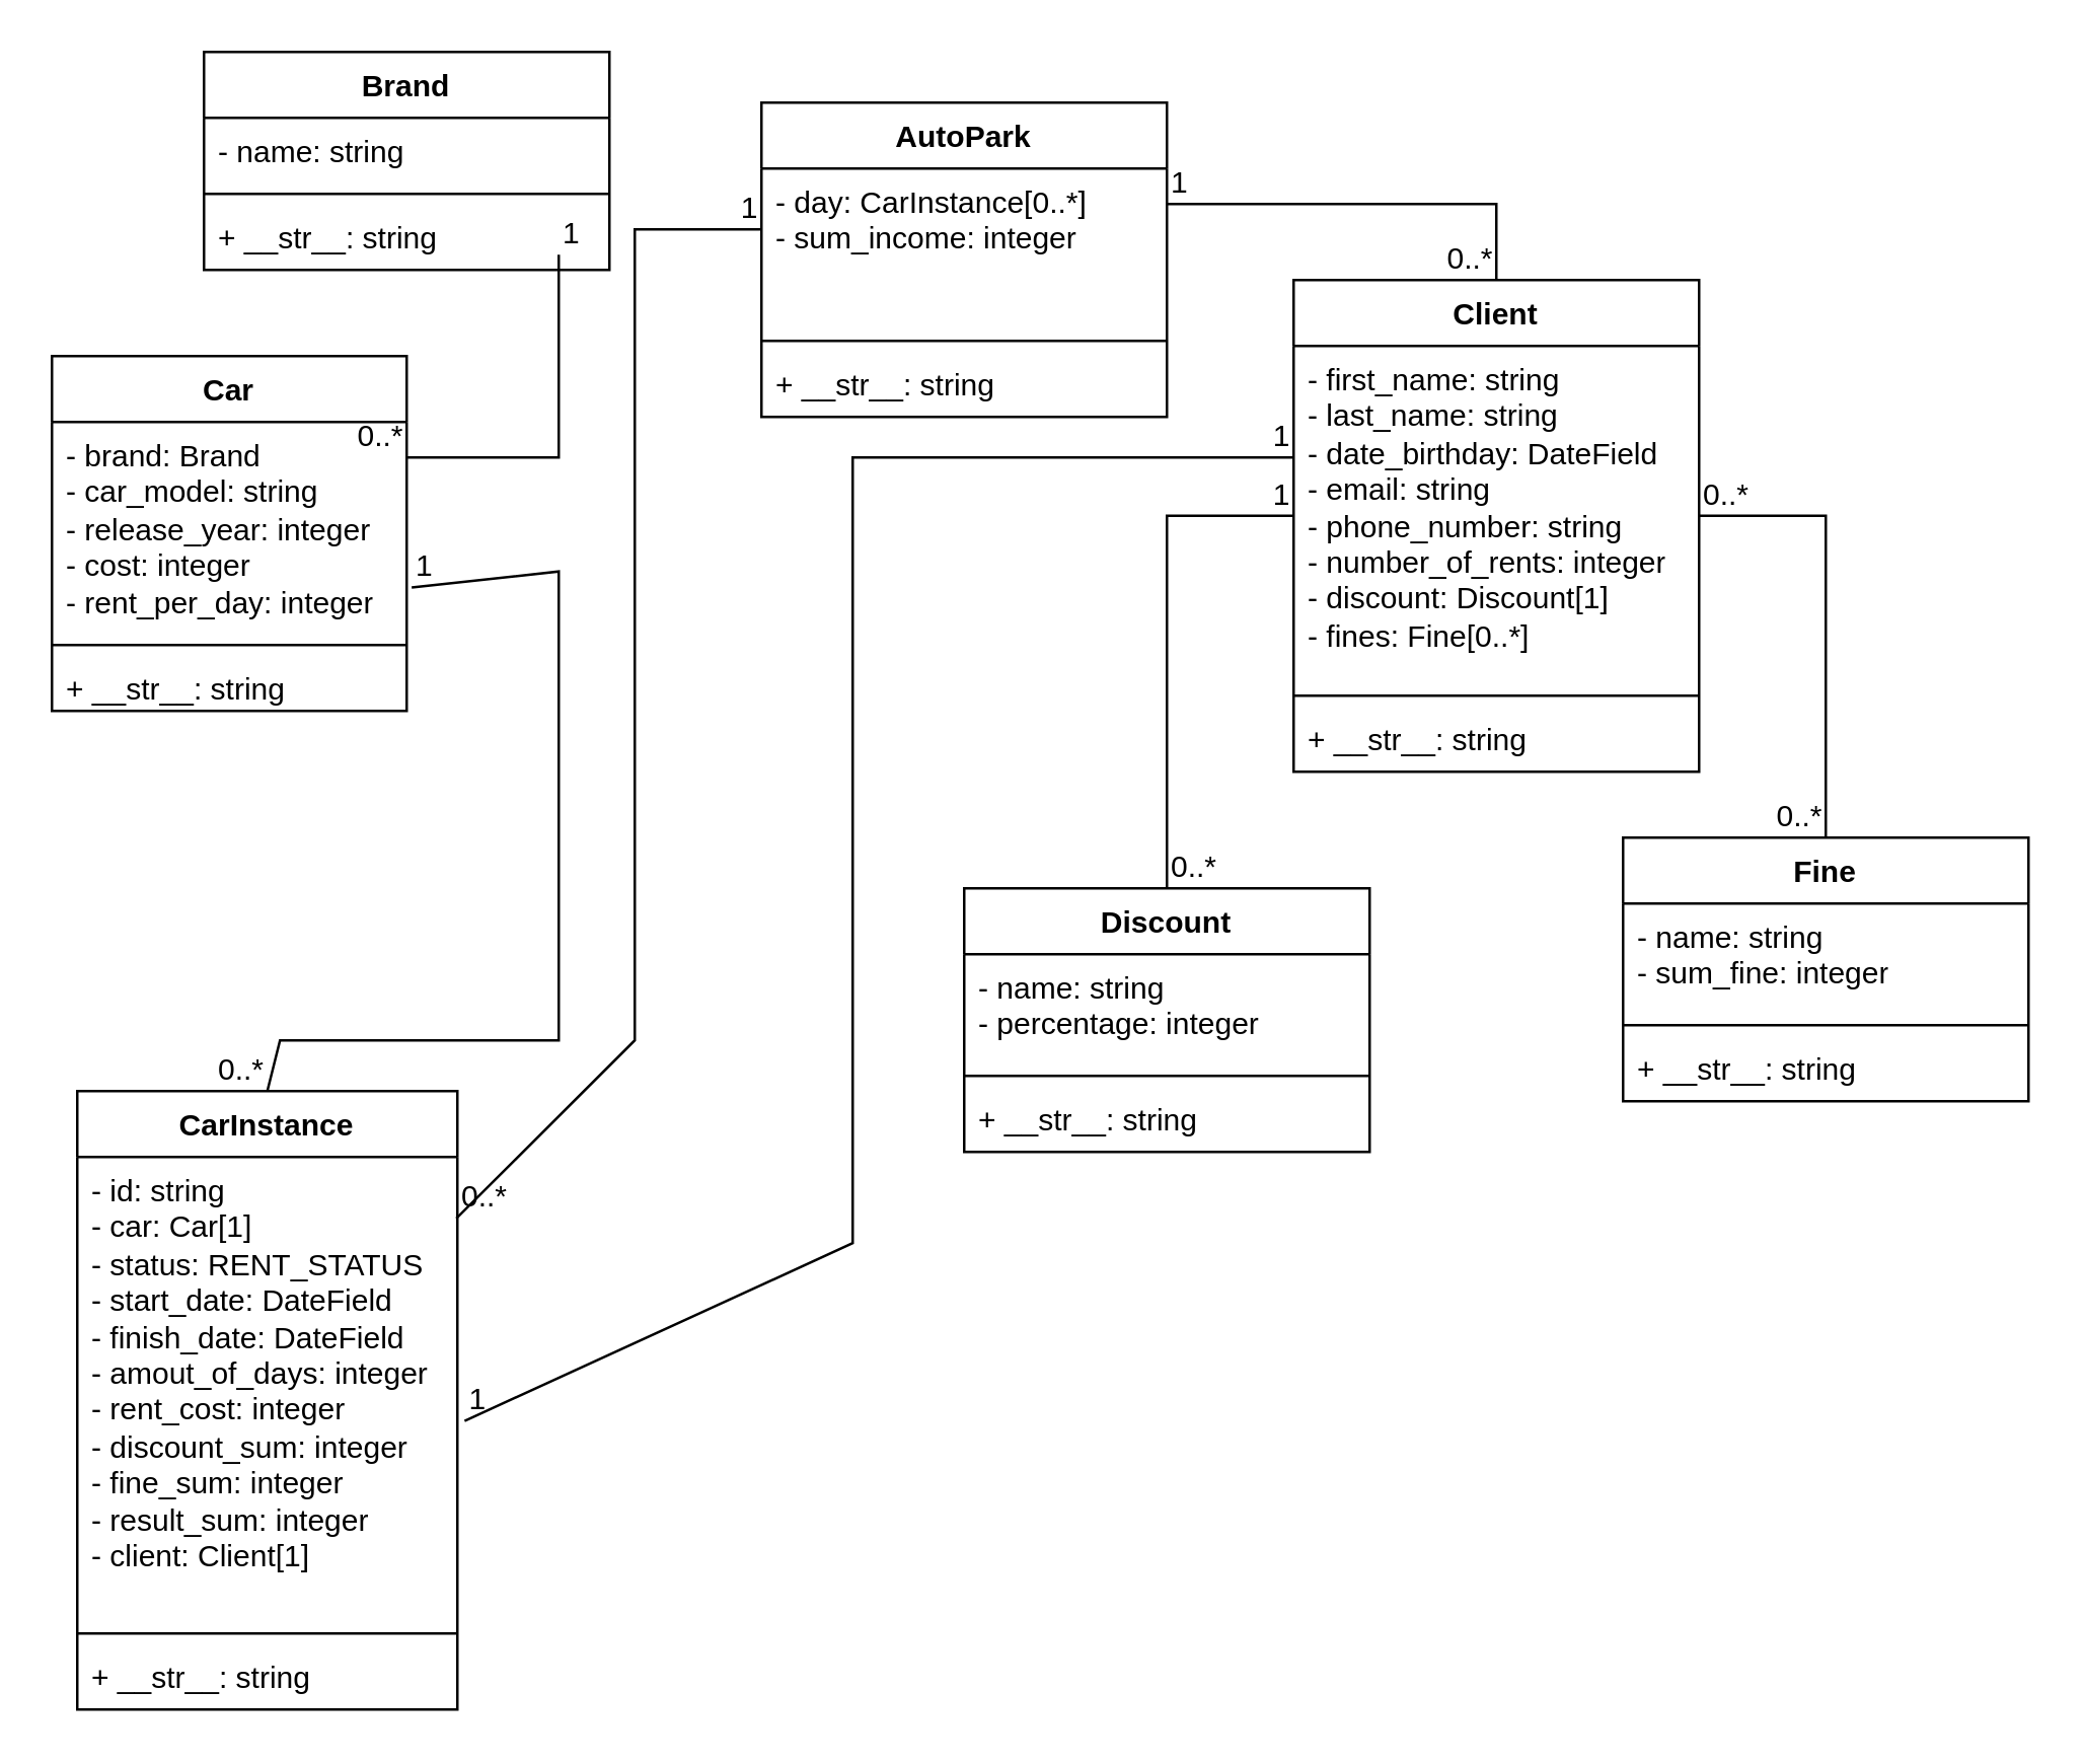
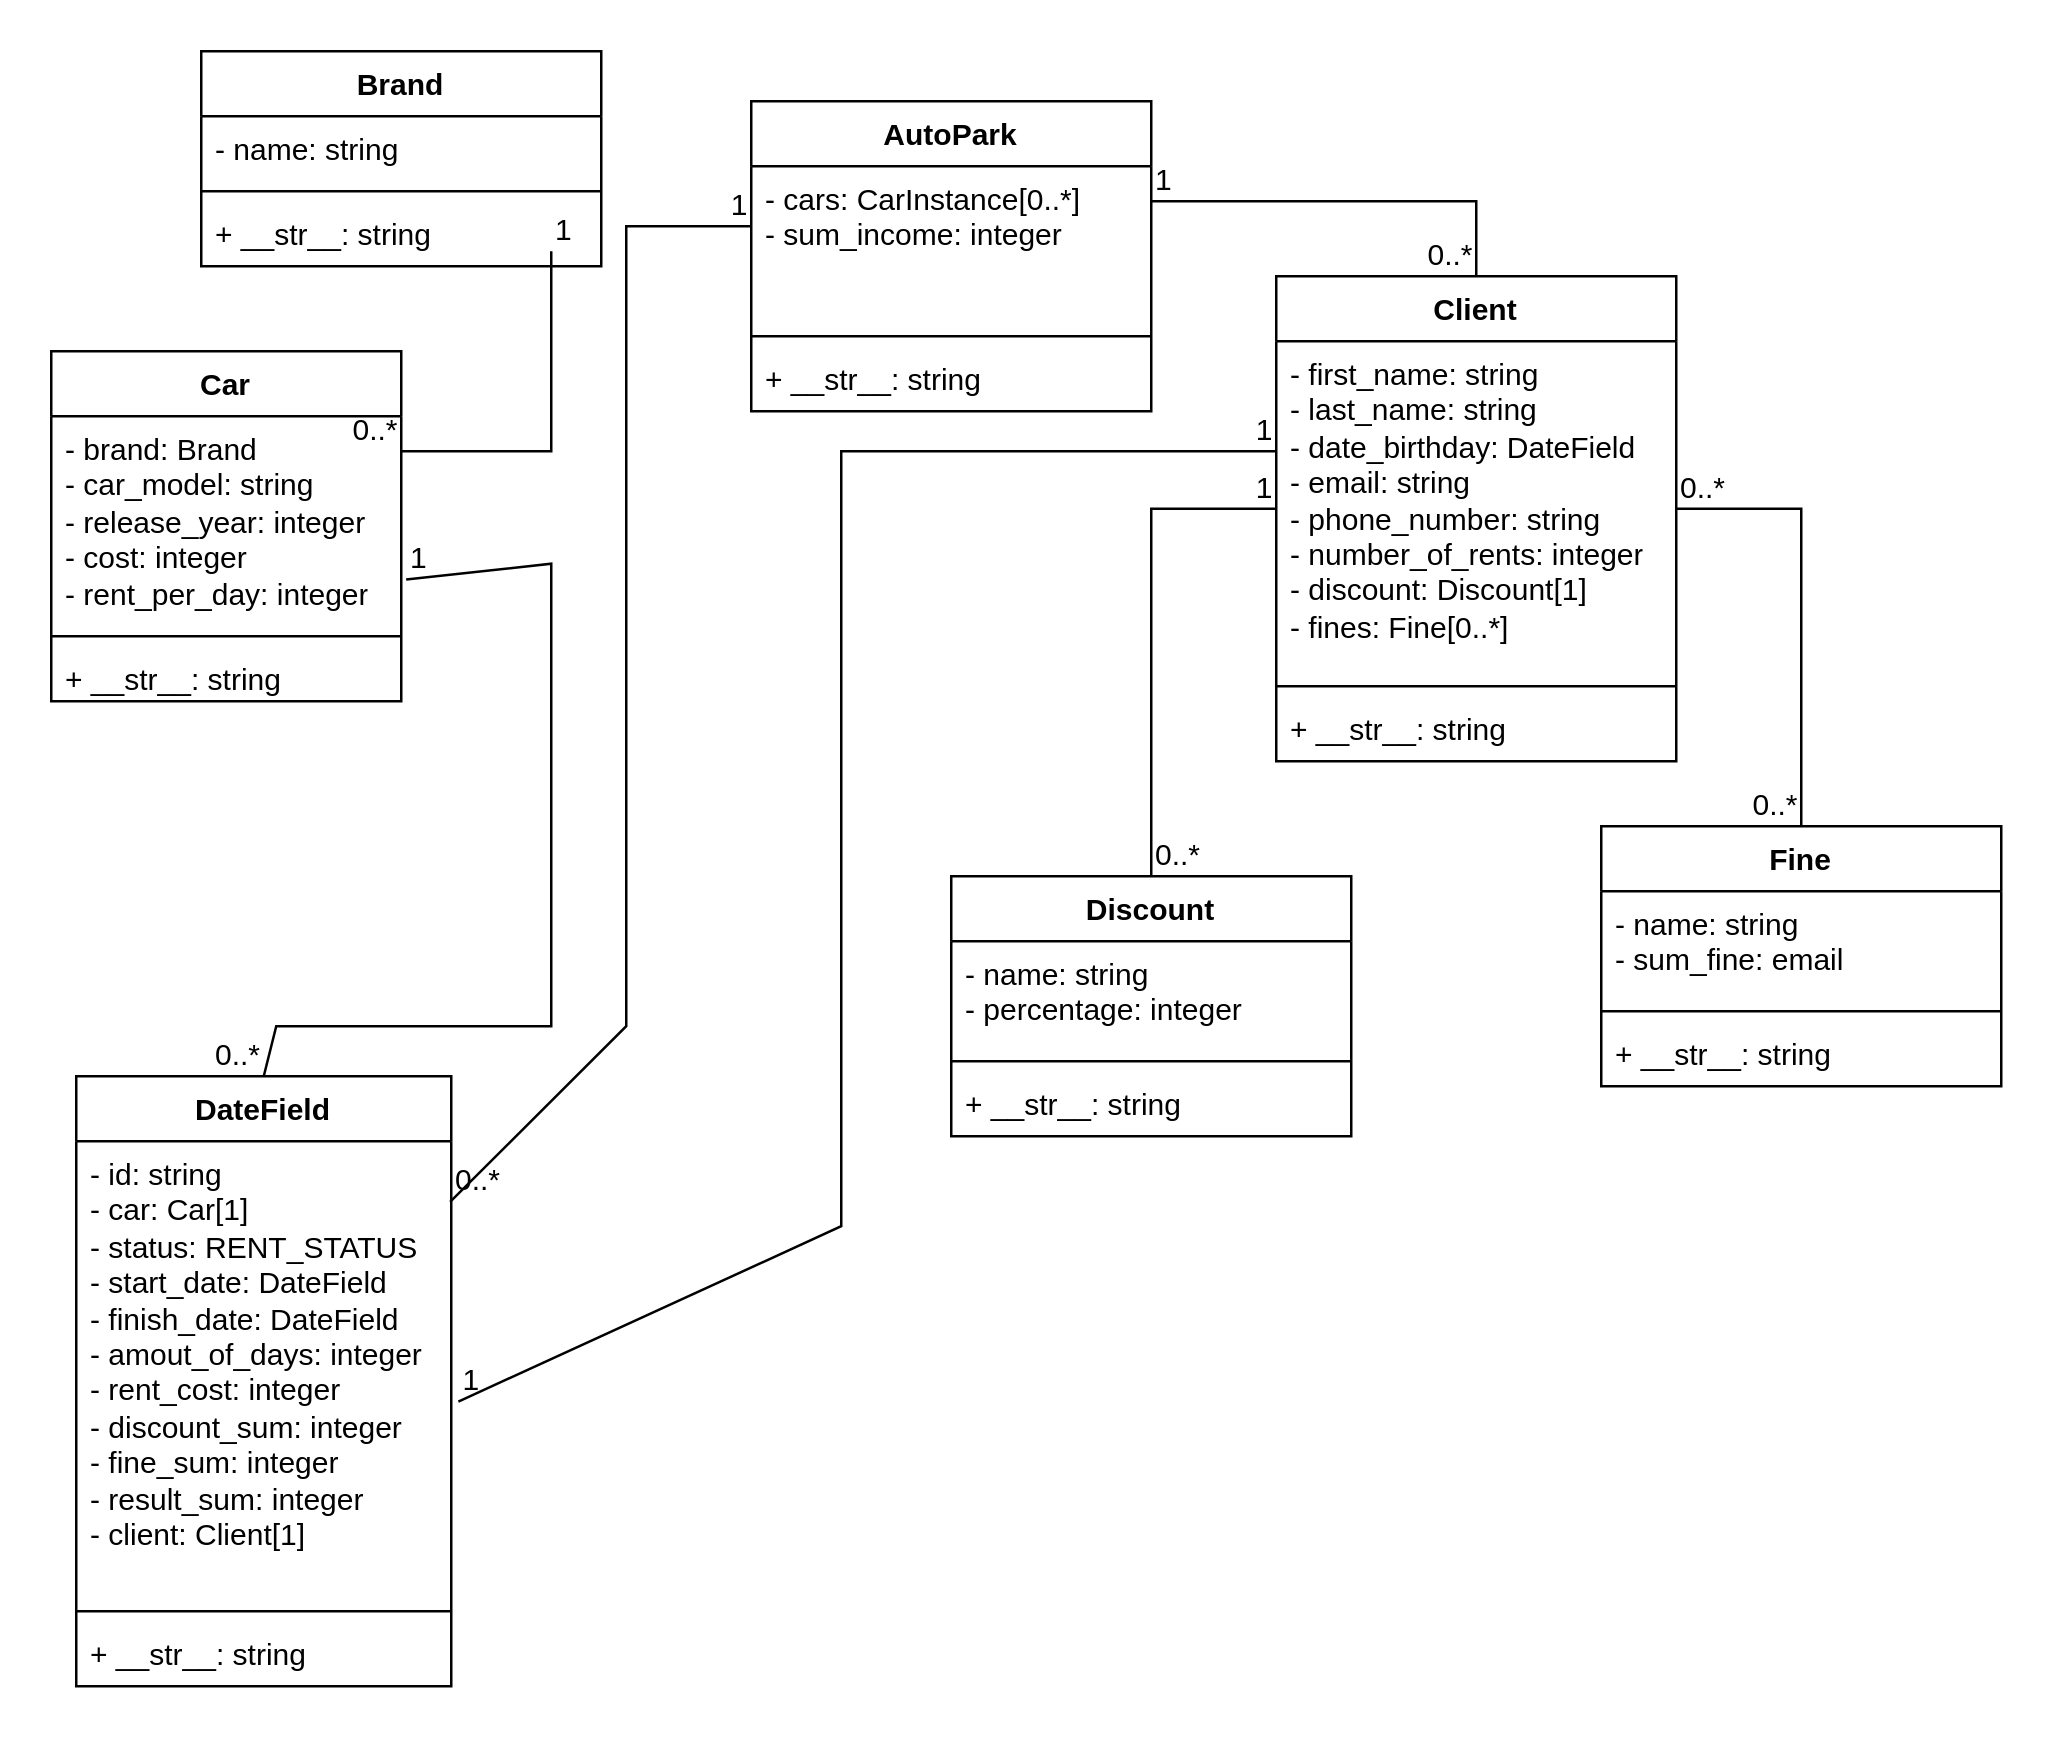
- <mxCell id="7" value="- day: CarInstance[0..*]&lt;br&gt;- sum_income: integer" style="text;strokeColor=none;fillColor=none;align=left;verticalAlign=top;spacingLeft=4;spacingRight=4;overflow=hidden;rotatable=0;points=[[0,0.5],[1,0.5]];portConstraint=eastwest;whiteSpace=wrap;html=1;" parent="6" vertex="1"><mxGeometry y="26" width="160" height="64" as="geometry" /></mxCell>
+ <mxCell id="7" value="- cars: CarInstance[0..*]&lt;br&gt;- sum_income: integer" style="text;strokeColor=none;fillColor=none;align=left;verticalAlign=top;spacingLeft=4;spacingRight=4;overflow=hidden;rotatable=0;points=[[0,0.5],[1,0.5]];portConstraint=eastwest;whiteSpace=wrap;html=1;" parent="6" vertex="1"><mxGeometry y="26" width="160" height="64" as="geometry" /></mxCell>
- <mxCell id="19" value="- name: string&lt;br&gt;- sum_fine: integer" style="text;strokeColor=none;fillColor=none;align=left;verticalAlign=top;spacingLeft=4;spacingRight=4;overflow=hidden;rotatable=0;points=[[0,0.5],[1,0.5]];portConstraint=eastwest;whiteSpace=wrap;html=1;" parent="18" vertex="1"><mxGeometry y="26" width="160" height="44" as="geometry" /></mxCell>
+ <mxCell id="19" value="- name: string&lt;br&gt;- sum_fine: email" style="text;strokeColor=none;fillColor=none;align=left;verticalAlign=top;spacingLeft=4;spacingRight=4;overflow=hidden;rotatable=0;points=[[0,0.5],[1,0.5]];portConstraint=eastwest;whiteSpace=wrap;html=1;" parent="18" vertex="1"><mxGeometry y="26" width="160" height="44" as="geometry" /></mxCell>
- <mxCell id="40" value="CarInstance" style="swimlane;fontStyle=1;align=center;verticalAlign=top;childLayout=stackLayout;horizontal=1;startSize=26;horizontalStack=0;resizeParent=1;resizeParentMax=0;resizeLast=0;collapsible=1;marginBottom=0;whiteSpace=wrap;html=1;" parent="1" vertex="1"><mxGeometry x="30" y="430" width="150" height="244" as="geometry" /></mxCell>
+ <mxCell id="40" value="DateField" style="swimlane;fontStyle=1;align=center;verticalAlign=top;childLayout=stackLayout;horizontal=1;startSize=26;horizontalStack=0;resizeParent=1;resizeParentMax=0;resizeLast=0;collapsible=1;marginBottom=0;whiteSpace=wrap;html=1;" parent="1" vertex="1"><mxGeometry x="30" y="430" width="150" height="244" as="geometry" /></mxCell>
